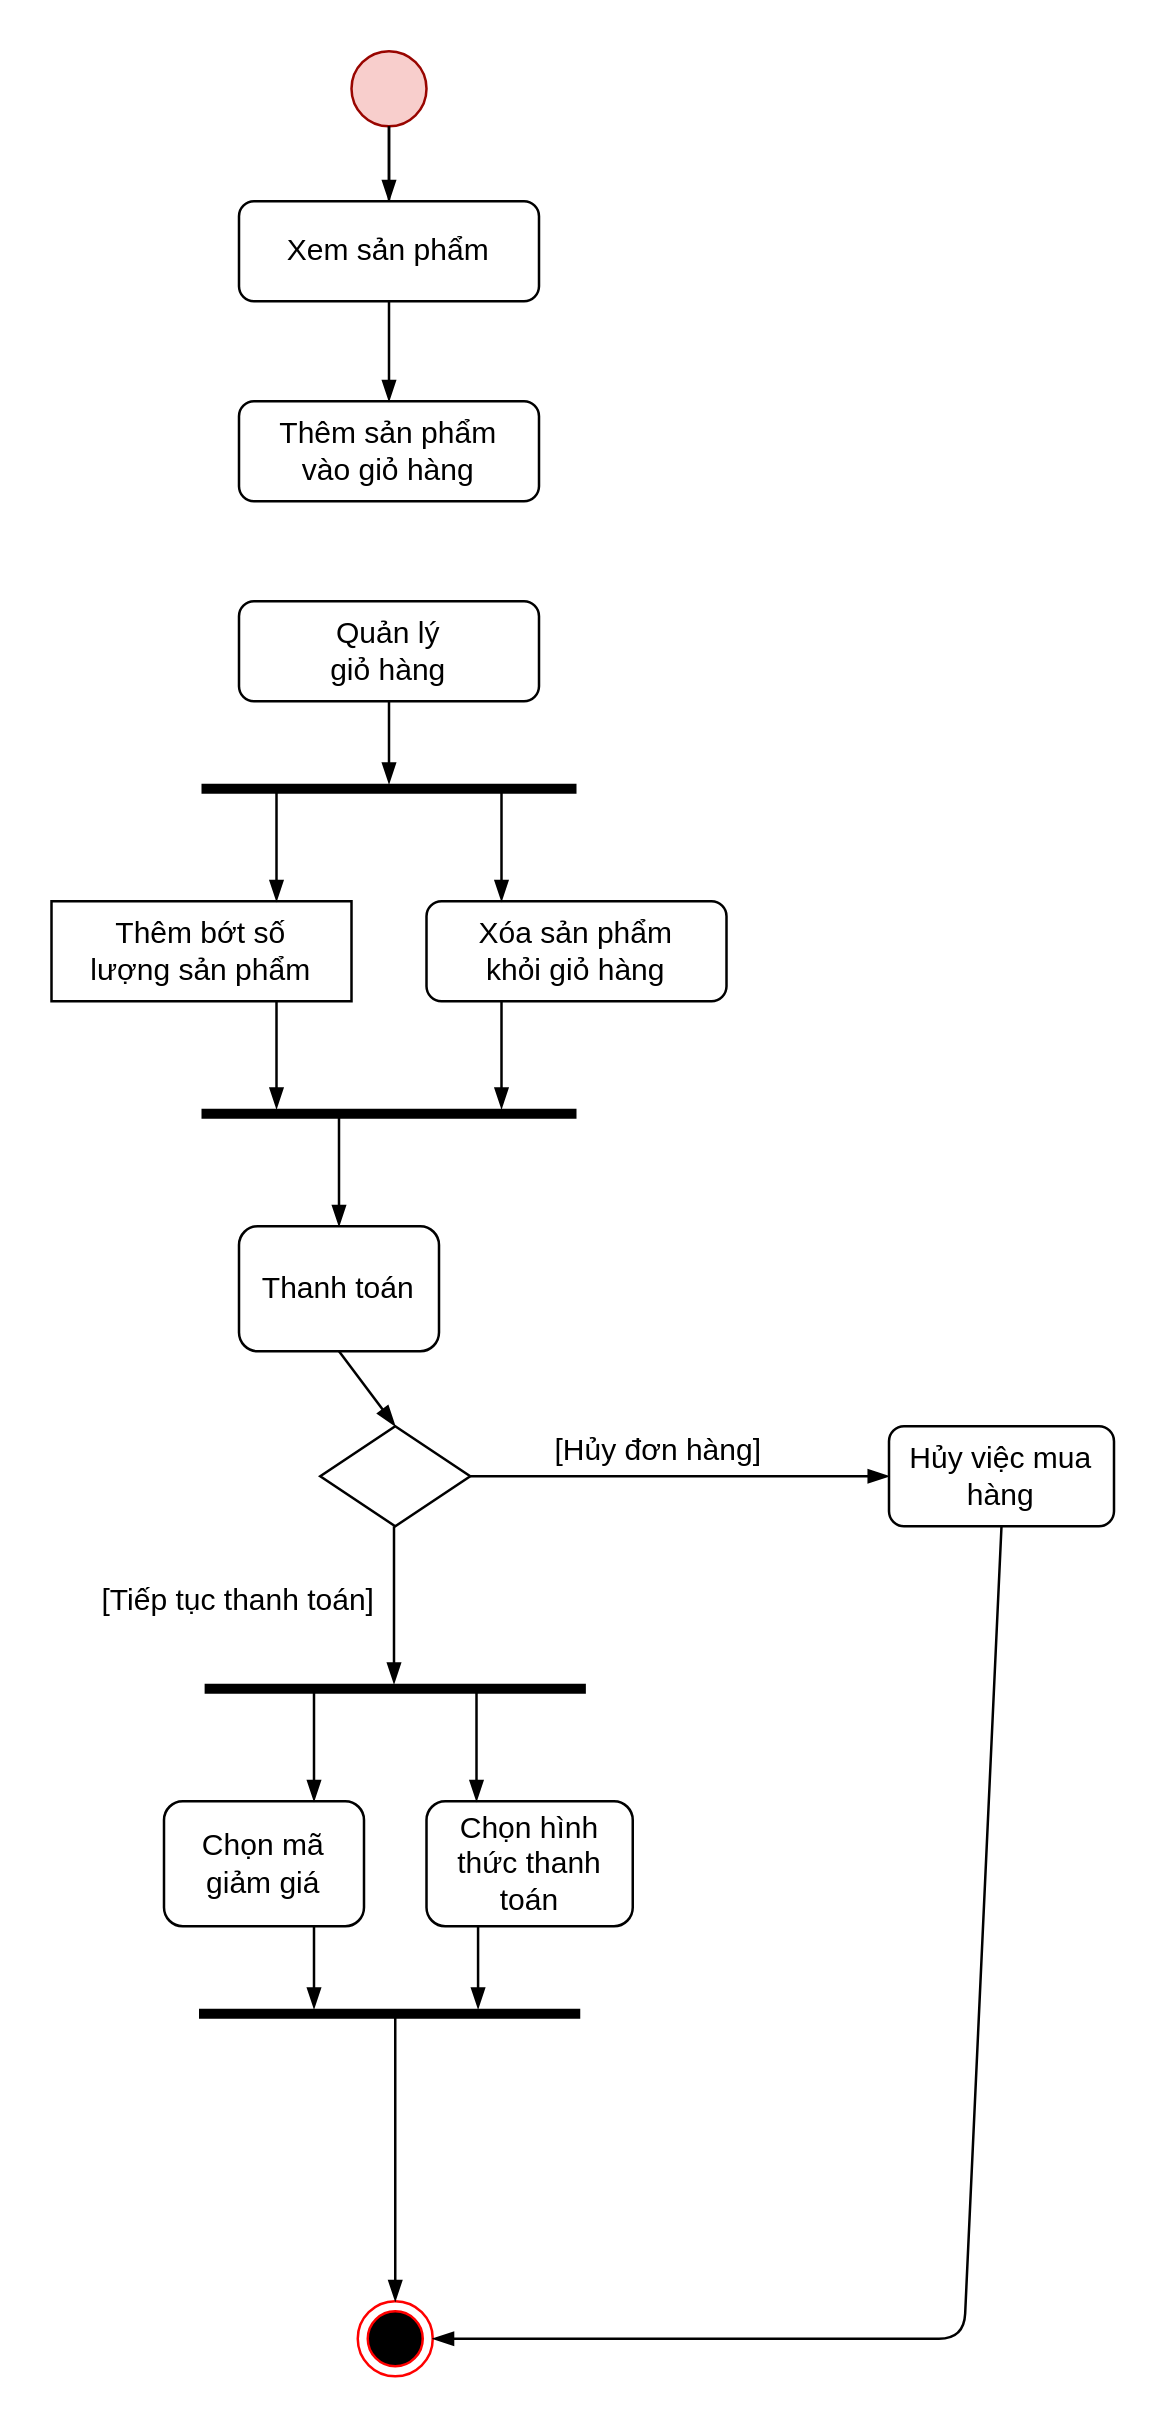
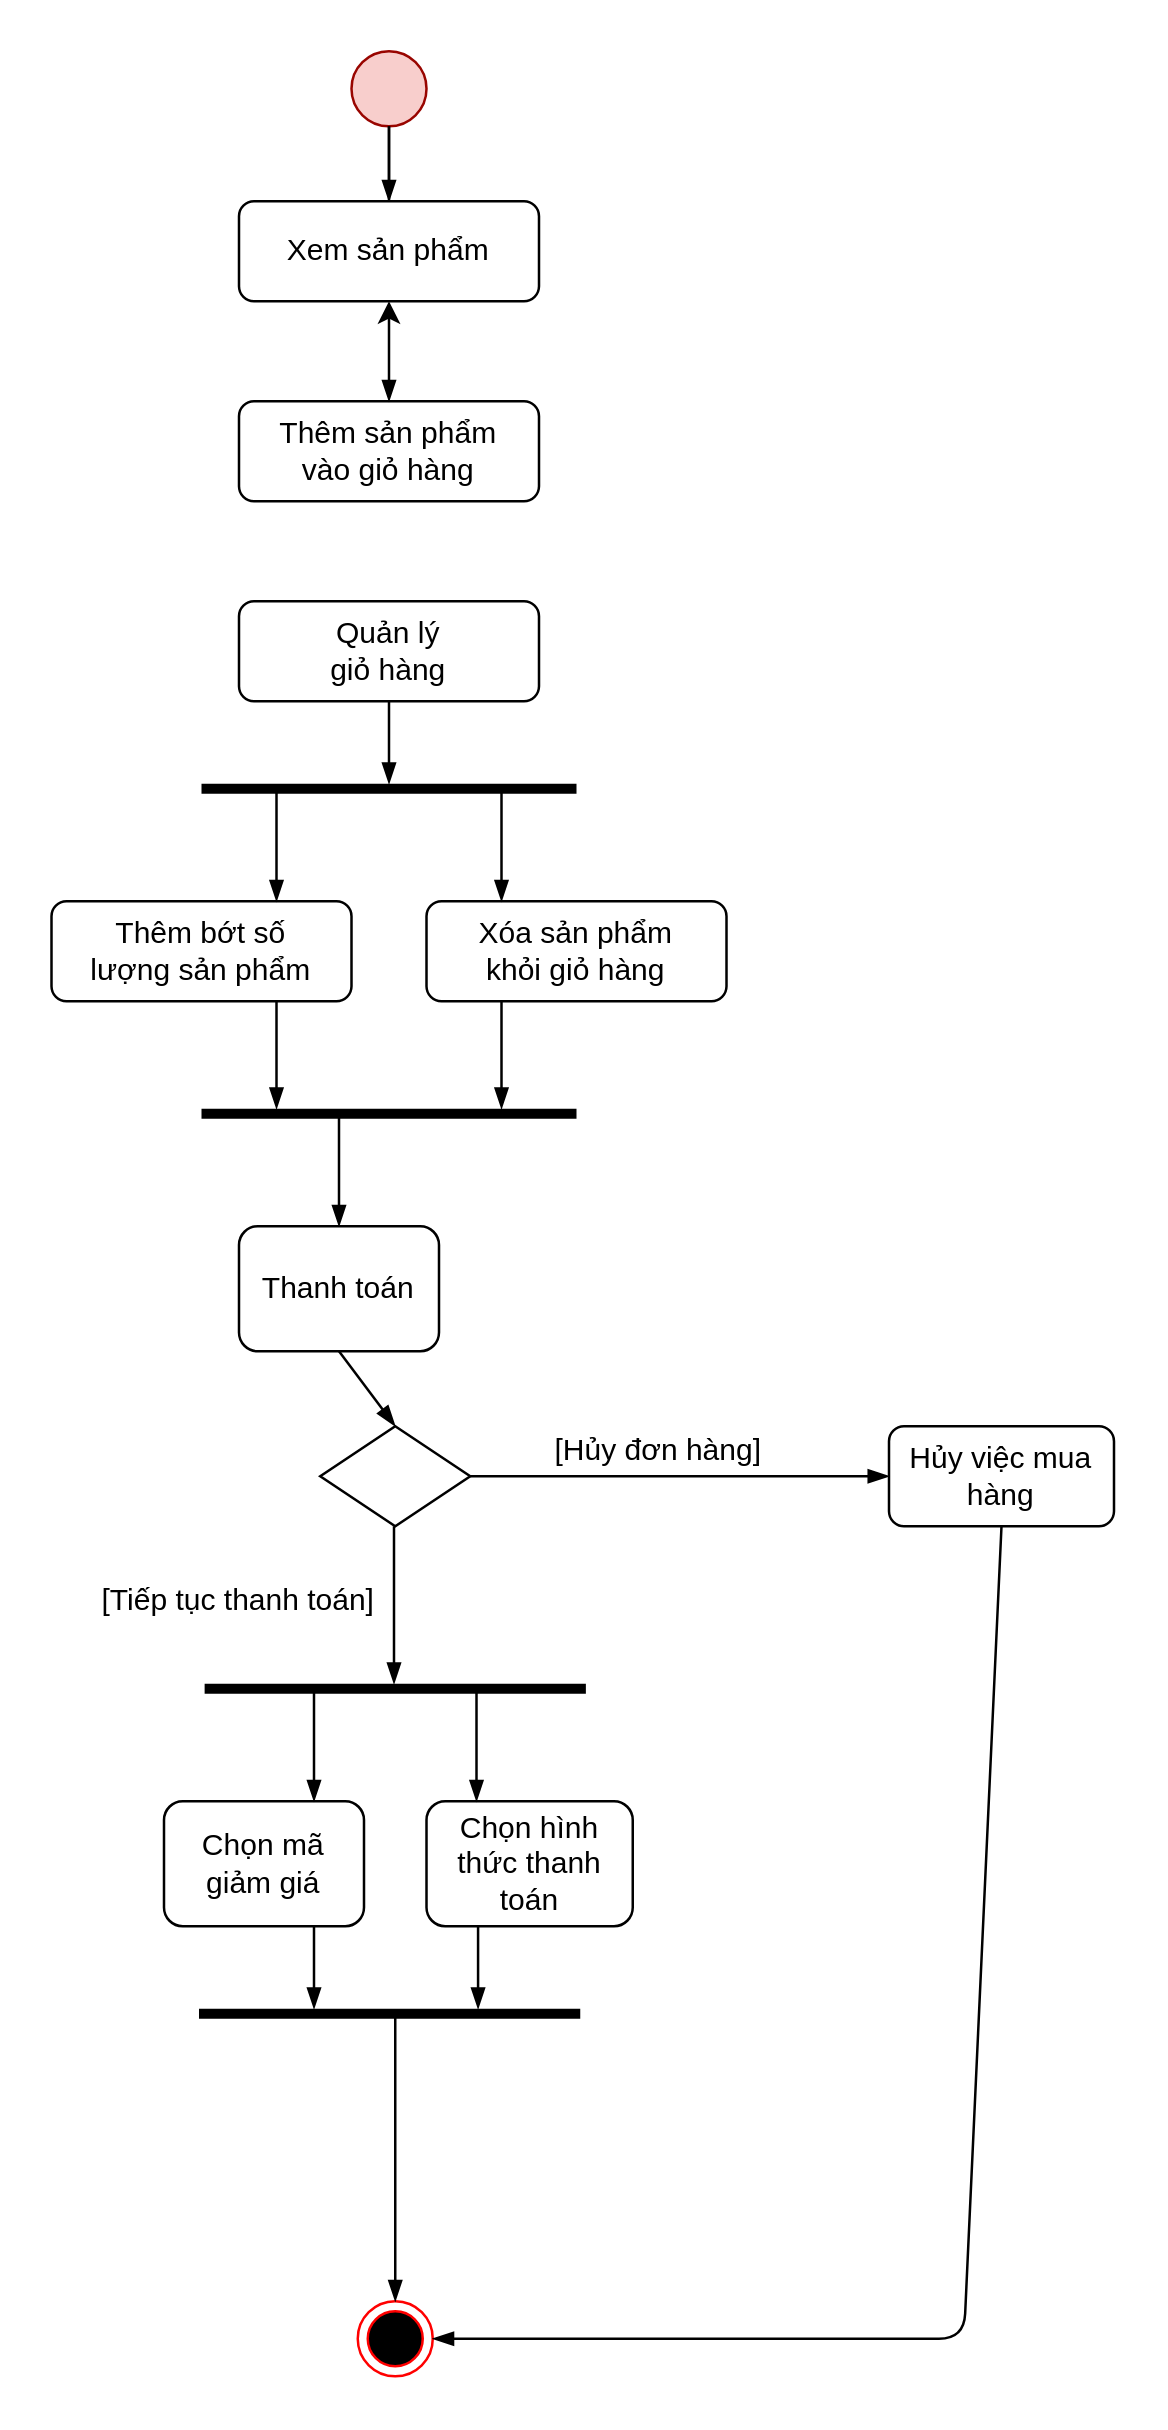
- <mxCell id="10" value="" style="endArrow=none;html=1;entryX=0.5;entryY=1;entryDx=0;entryDy=0;exitX=0.5;exitY=0;exitDx=0;exitDy=0;startArrow=blockThin;startFill=1;" edge="1" parent="1" source="5" target="4"><mxGeometry width="50" height="50" relative="1" as="geometry"><mxPoint x="130" y="330" as="sourcePoint" /><mxPoint x="180" y="280" as="targetPoint" /></mxGeometry></mxCell>
+ <mxCell id="10" value="" style="endArrow=classic;html=1;entryX=0.5;entryY=1;entryDx=0;entryDy=0;exitX=0.5;exitY=0;exitDx=0;exitDy=0;startArrow=blockThin;startFill=1;" edge="1" parent="1" source="5" target="4"><mxGeometry width="50" height="50" relative="1" as="geometry"><mxPoint x="130" y="330" as="sourcePoint" /><mxPoint x="180" y="280" as="targetPoint" /></mxGeometry></mxCell>
- <mxCell id="7" value="Thêm bớt số&lt;br&gt;lượng sản phẩm" style="whiteSpace=wrap;html=1;rounded=0;" vertex="1" parent="1"><mxGeometry x="20" y="360" width="120" height="40" as="geometry" /></mxCell>
+ <mxCell id="7" value="Thêm bớt số&lt;br&gt;lượng sản phẩm" style="rounded=1;whiteSpace=wrap;html=1;" vertex="1" parent="1"><mxGeometry x="20" y="360" width="120" height="40" as="geometry" /></mxCell>
